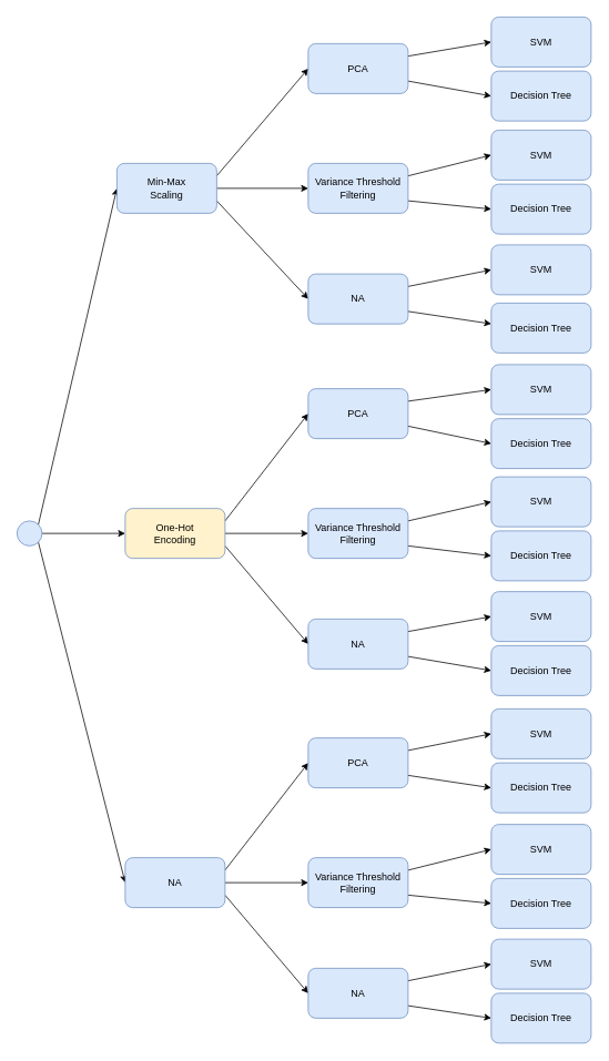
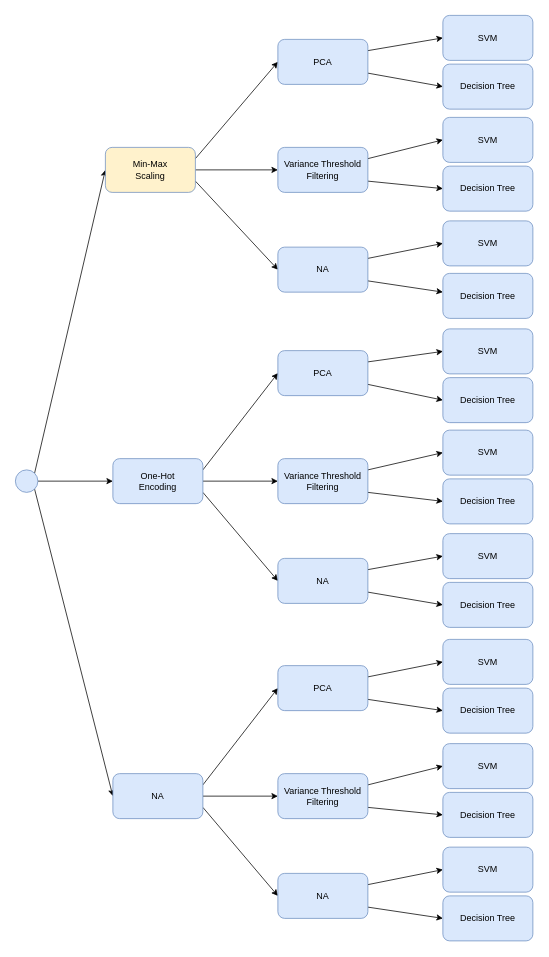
- <mxCell id="13" value="Min-Max&lt;br&gt;Scaling" style="rounded=1;whiteSpace=wrap;html=1;fillColor=#dae8fc;strokeColor=#6c8ebf;" vertex="1" parent="1"><mxGeometry x="140" y="196" width="120" height="60" as="geometry" /></mxCell>
+ <mxCell id="13" value="Min-Max&lt;br&gt;Scaling" style="rounded=1;whiteSpace=wrap;html=1;fillColor=#fff2cc;strokeColor=#6c8ebf;" vertex="1" parent="1"><mxGeometry x="140" y="196" width="120" height="60" as="geometry" /></mxCell>
- <mxCell id="9" value="One-Hot&lt;br&gt;Encoding" style="rounded=1;whiteSpace=wrap;html=1;fillColor=#fff2cc;strokeColor=#6c8ebf;" vertex="1" parent="1"><mxGeometry x="150" y="611" width="120" height="60" as="geometry" /></mxCell>
+ <mxCell id="9" value="One-Hot&lt;br&gt;Encoding" style="rounded=1;whiteSpace=wrap;html=1;fillColor=#dae8fc;strokeColor=#6c8ebf;" vertex="1" parent="1"><mxGeometry x="150" y="611" width="120" height="60" as="geometry" /></mxCell>
